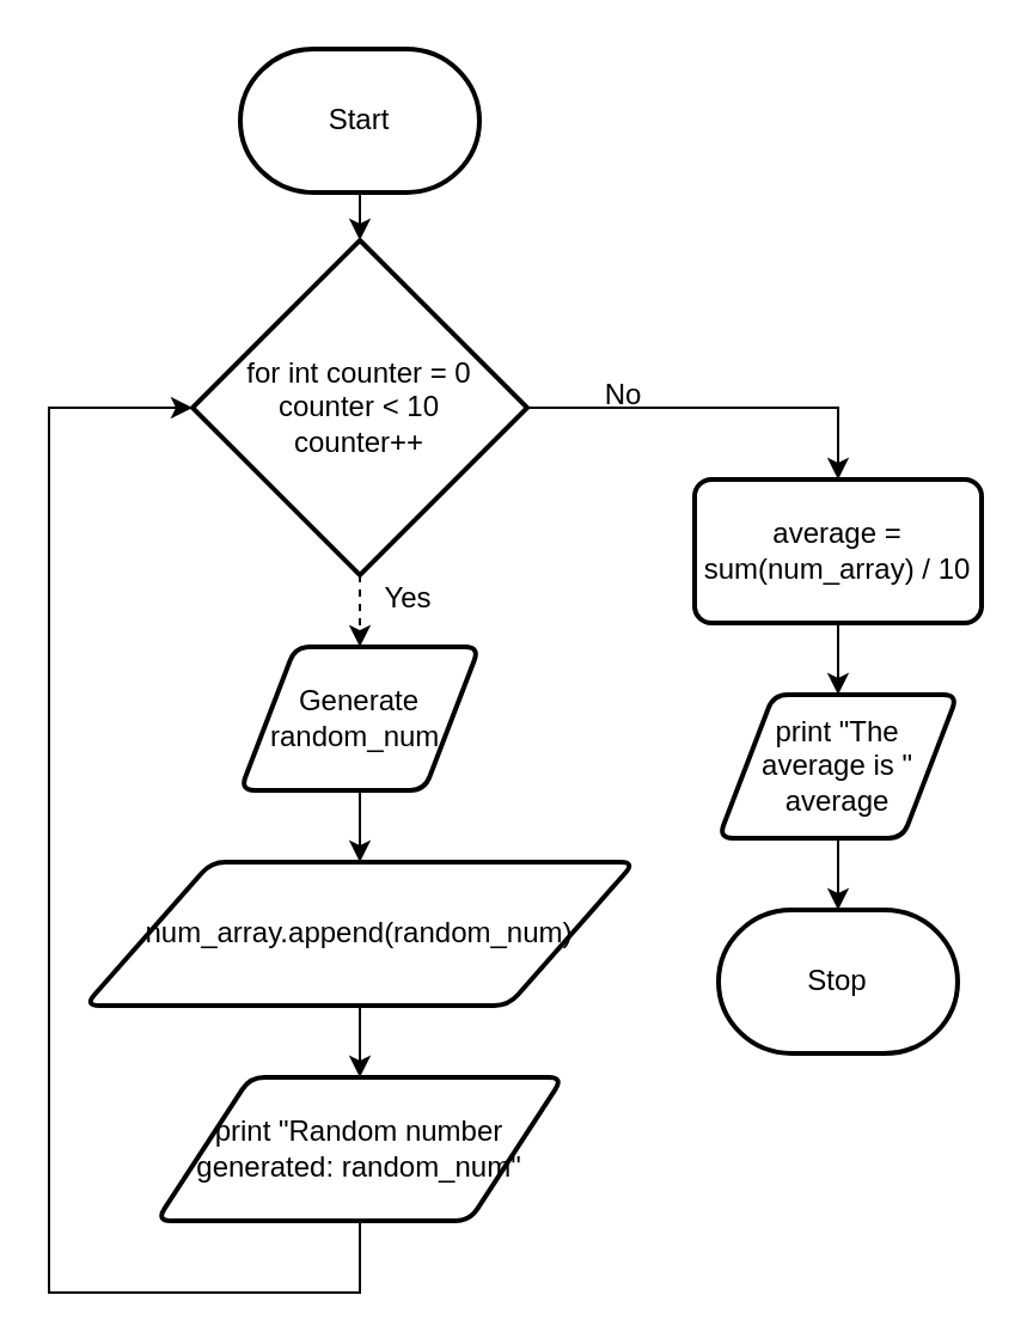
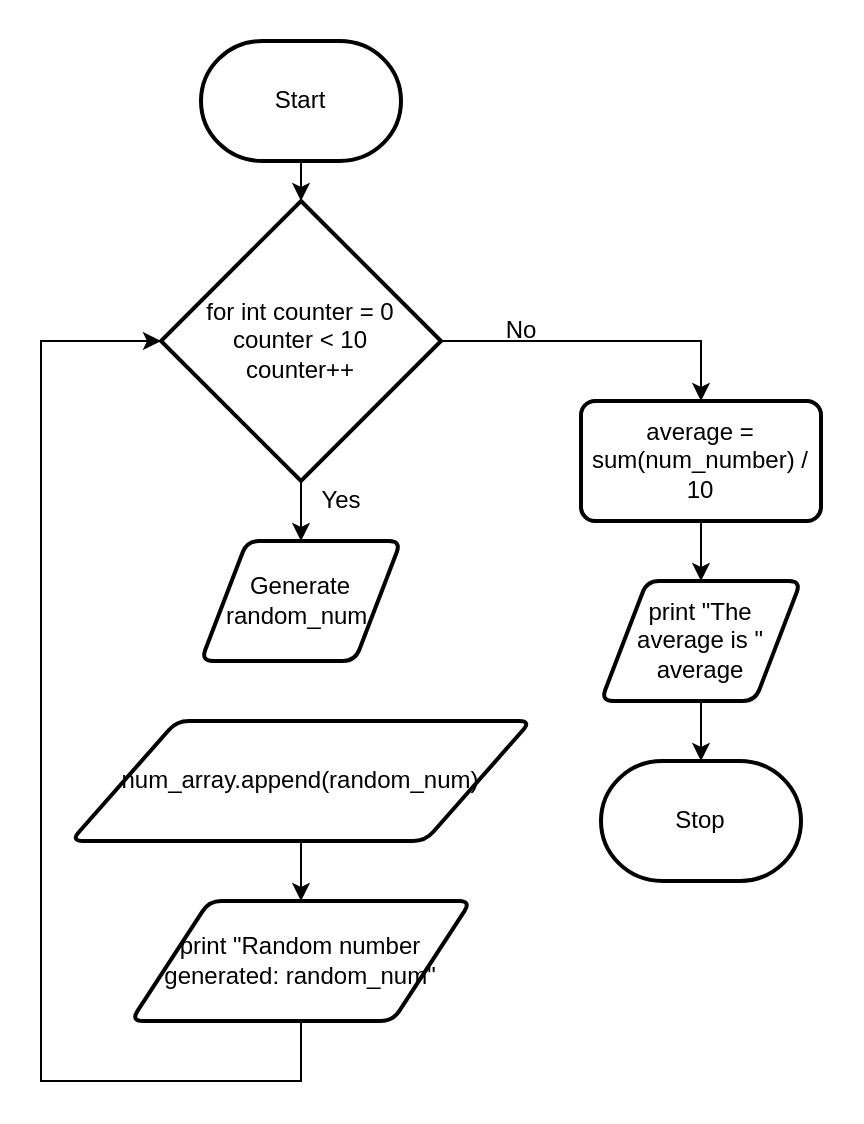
- <mxCell id="17" value="average = sum(num_array) / 10" style="rounded=1;whiteSpace=wrap;html=1;absoluteArcSize=1;arcSize=14;strokeWidth=2;" parent="1" vertex="1"><mxGeometry x="290" y="200" width="120" height="60" as="geometry" /></mxCell>
+ <mxCell id="17" value="average = sum(num_number) / 10" style="rounded=1;whiteSpace=wrap;html=1;absoluteArcSize=1;arcSize=14;strokeWidth=2;" parent="1" vertex="1"><mxGeometry x="290" y="200" width="120" height="60" as="geometry" /></mxCell>
- <mxCell id="5" style="edgeStyle=none;html=1;exitX=0.5;exitY=1;exitDx=0;exitDy=0;exitPerimeter=0;entryX=0.5;entryY=0;entryDx=0;entryDy=0;dashed=1;" parent="1" source="7" target="10" edge="1"><mxGeometry relative="1" as="geometry" /></mxCell>
+ <mxCell id="5" style="edgeStyle=none;html=1;exitX=0.5;exitY=1;exitDx=0;exitDy=0;exitPerimeter=0;entryX=0.5;entryY=0;entryDx=0;entryDy=0;" parent="1" source="7" target="10" edge="1"><mxGeometry relative="1" as="geometry" /></mxCell>
- <mxCell id="9" style="edgeStyle=none;rounded=0;html=1;exitX=0.5;exitY=1;exitDx=0;exitDy=0;entryX=0.5;entryY=0;entryDx=0;entryDy=0;" parent="1" source="10" target="19" edge="1"><mxGeometry relative="1" as="geometry" /></mxCell>
